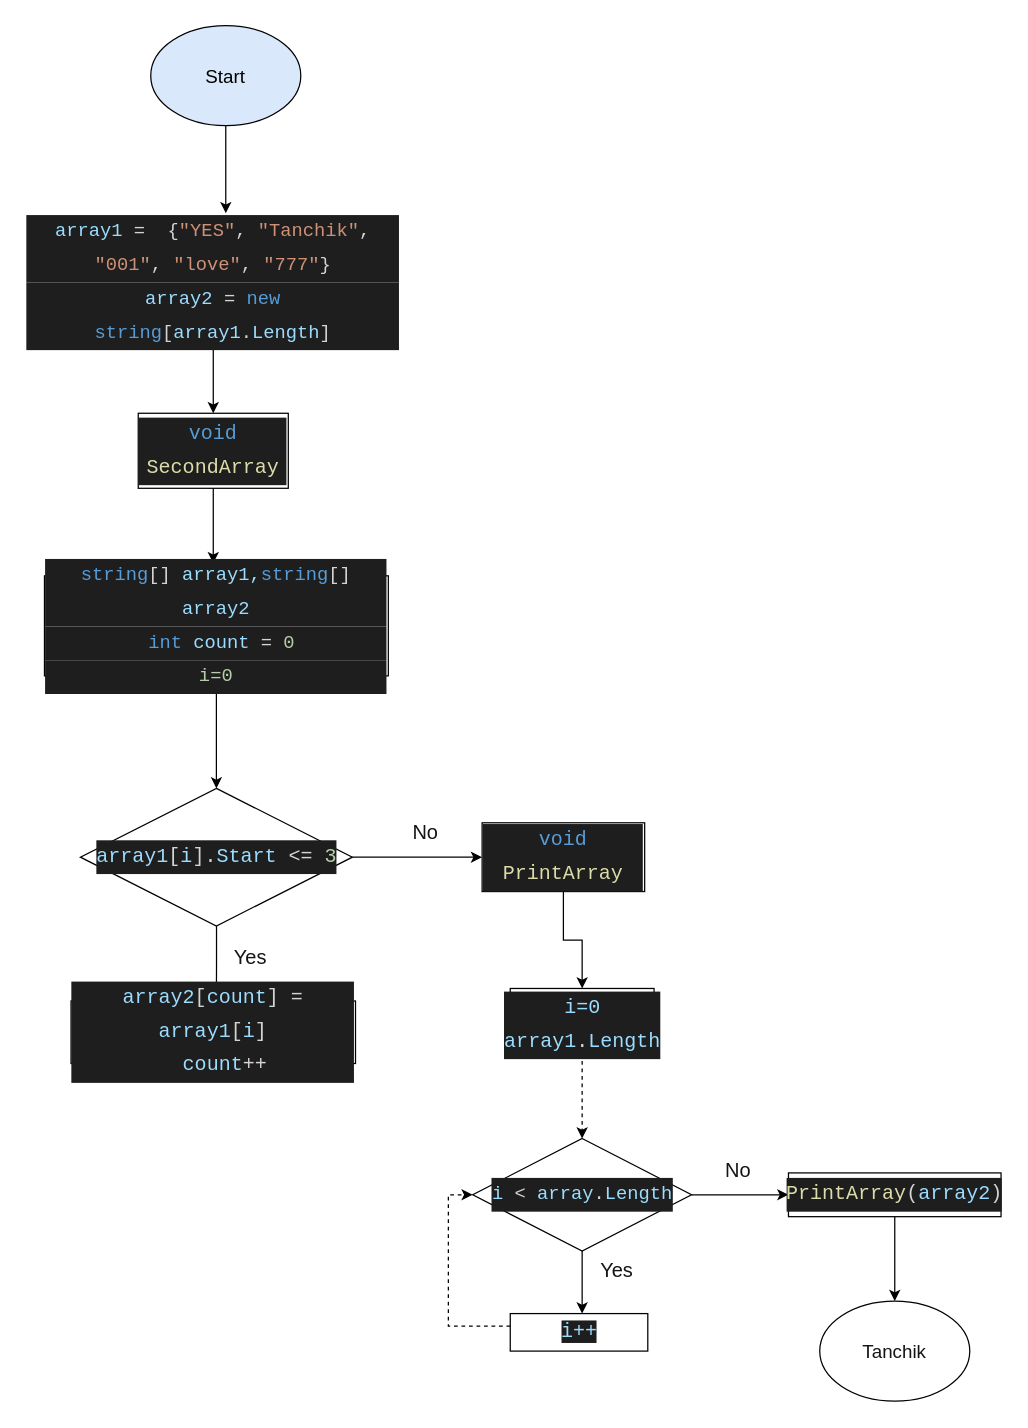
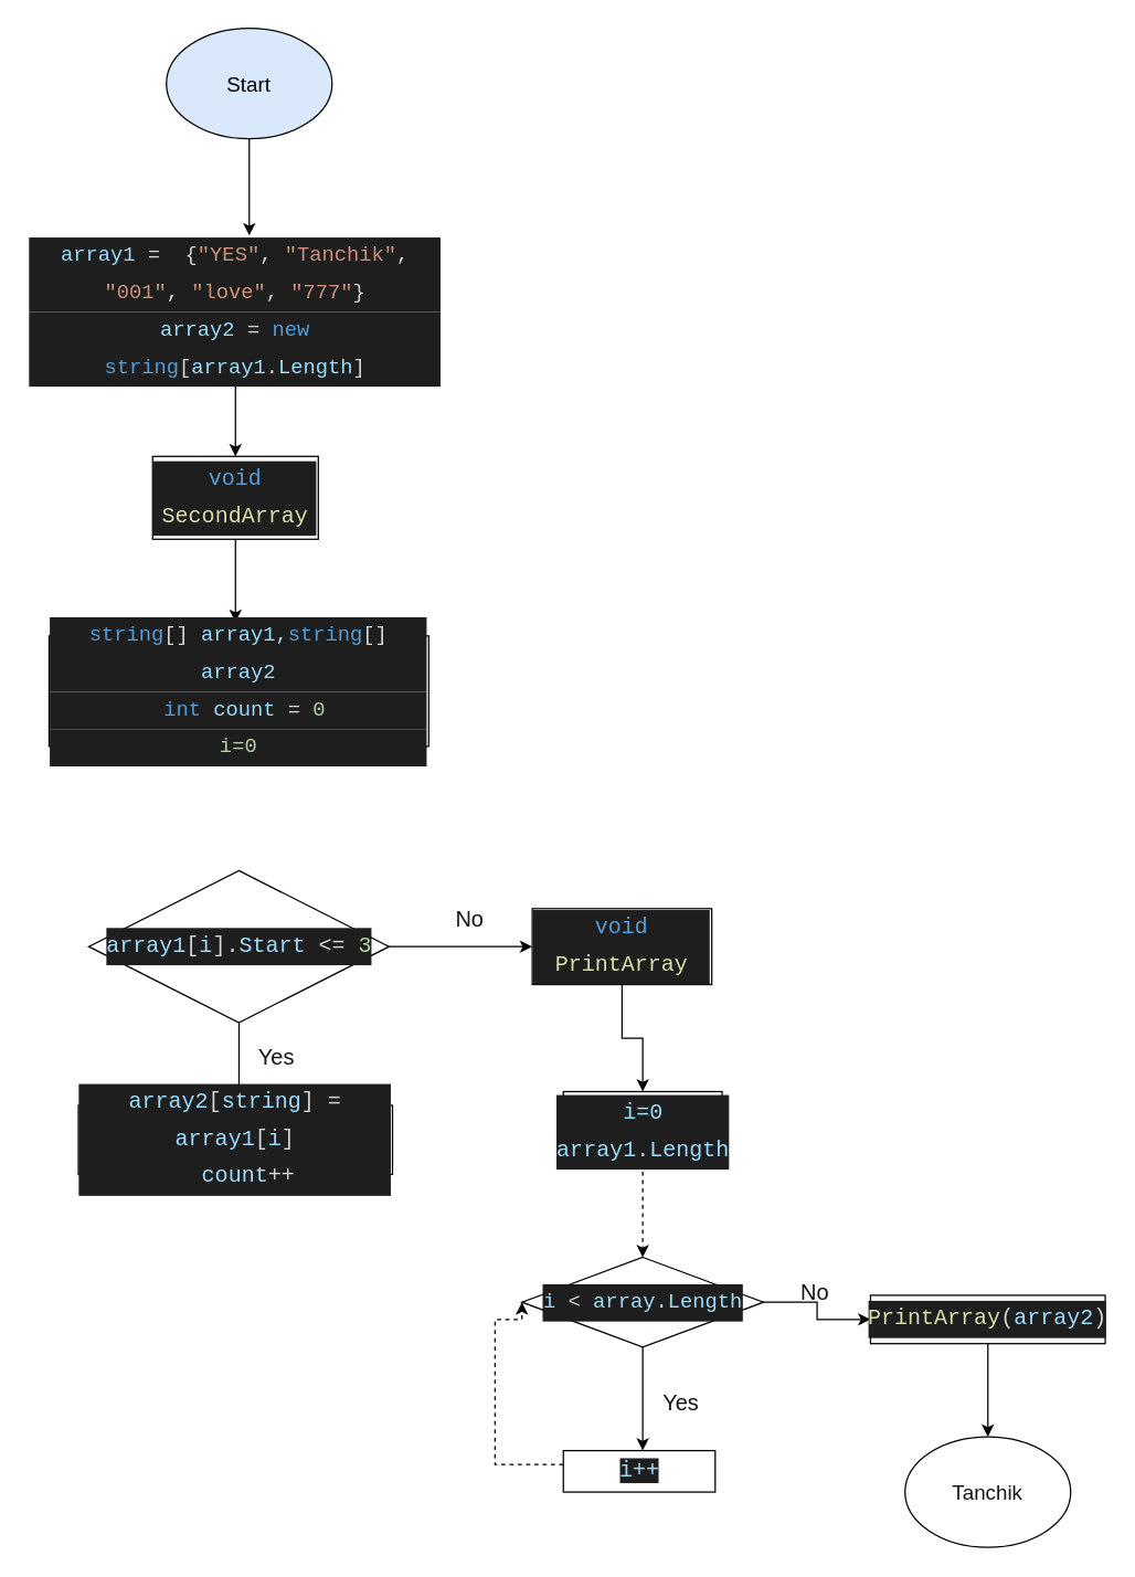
- <mxCell id="8" style="edgeStyle=orthogonalEdgeStyle;rounded=0;orthogonalLoop=1;jettySize=auto;html=1;entryX=0.5;entryY=0;entryDx=0;entryDy=0;fontSize=16;fontColor=#141414;" edge="1" parent="1" source="9" target="12"><mxGeometry relative="1" as="geometry" /></mxCell>
- <mxCell id="13" value="&lt;div style=&quot;color: rgb(212, 212, 212); background-color: rgb(30, 30, 30); font-family: Consolas, &amp;quot;Courier New&amp;quot;, monospace; line-height: 27px;&quot;&gt;&lt;div&gt;&lt;span style=&quot;color: #9cdcfe;&quot;&gt;array2&lt;/span&gt;[&lt;span style=&quot;color: #9cdcfe;&quot;&gt;count&lt;/span&gt;] = &lt;span style=&quot;color: #9cdcfe;&quot;&gt;array1&lt;/span&gt;[&lt;span style=&quot;color: #9cdcfe;&quot;&gt;i&lt;/span&gt;]&lt;/div&gt;&lt;div&gt;&amp;nbsp;&amp;nbsp;&lt;span style=&quot;color: #9cdcfe;&quot;&gt;count&lt;/span&gt;++&lt;/div&gt;&lt;/div&gt;" style="rounded=0;whiteSpace=wrap;html=1;fontSize=16;fontColor=#141414;fillColor=none;" vertex="1" parent="1"><mxGeometry x="56.25" y="800" width="227.5" height="50" as="geometry" /></mxCell>
+ <mxCell id="13" value="&lt;div style=&quot;color: rgb(212, 212, 212); background-color: rgb(30, 30, 30); font-family: Consolas, &amp;quot;Courier New&amp;quot;, monospace; line-height: 27px;&quot;&gt;&lt;div&gt;&lt;span style=&quot;color: #9cdcfe;&quot;&gt;array2&lt;/span&gt;[&lt;span style=&quot;color: #9cdcfe;&quot;&gt;string&lt;/span&gt;] = &lt;span style=&quot;color: #9cdcfe;&quot;&gt;array1&lt;/span&gt;[&lt;span style=&quot;color: #9cdcfe;&quot;&gt;i&lt;/span&gt;]&lt;/div&gt;&lt;div&gt;&amp;nbsp;&amp;nbsp;&lt;span style=&quot;color: #9cdcfe;&quot;&gt;count&lt;/span&gt;++&lt;/div&gt;&lt;/div&gt;" style="rounded=0;whiteSpace=wrap;html=1;fontSize=16;fontColor=#141414;fillColor=none;" vertex="1" parent="1"><mxGeometry x="56.25" y="800" width="227.5" height="50" as="geometry" /></mxCell>
- <mxCell id="22" value="&lt;div style=&quot;color: rgb(212, 212, 212); background-color: rgb(30, 30, 30); font-family: Consolas, &amp;quot;Courier New&amp;quot;, monospace; line-height: 27px; font-size: 15px;&quot;&gt;&lt;span style=&quot;color: #9cdcfe;&quot;&gt;i&lt;/span&gt; &amp;lt; &lt;span style=&quot;color: #9cdcfe;&quot;&gt;array&lt;/span&gt;.&lt;span style=&quot;color: #9cdcfe;&quot;&gt;Length&lt;/span&gt;&lt;/div&gt;" style="rhombus;whiteSpace=wrap;html=1;fontSize=16;fontColor=#141414;fillColor=none;" vertex="1" parent="1"><mxGeometry x="377.5" y="910" width="175" height="90" as="geometry" /></mxCell>
+ <mxCell id="22" value="&lt;div style=&quot;color: rgb(212, 212, 212); background-color: rgb(30, 30, 30); font-family: Consolas, &amp;quot;Courier New&amp;quot;, monospace; line-height: 27px; font-size: 15px;&quot;&gt;&lt;span style=&quot;color: #9cdcfe;&quot;&gt;i&lt;/span&gt; &amp;lt; &lt;span style=&quot;color: #9cdcfe;&quot;&gt;array&lt;/span&gt;.&lt;span style=&quot;color: #9cdcfe;&quot;&gt;Length&lt;/span&gt;&lt;/div&gt;" style="rhombus;whiteSpace=wrap;html=1;fontSize=16;fontColor=#141414;fillColor=none;" vertex="1" parent="1"><mxGeometry x="377.5" y="910" width="175" height="65" as="geometry" /></mxCell>
